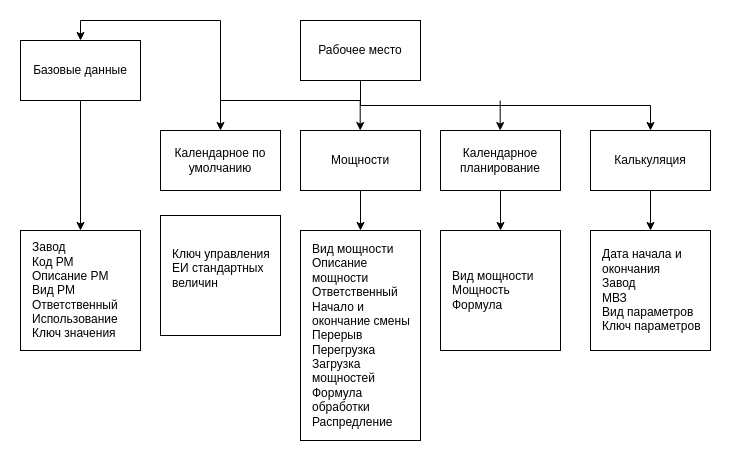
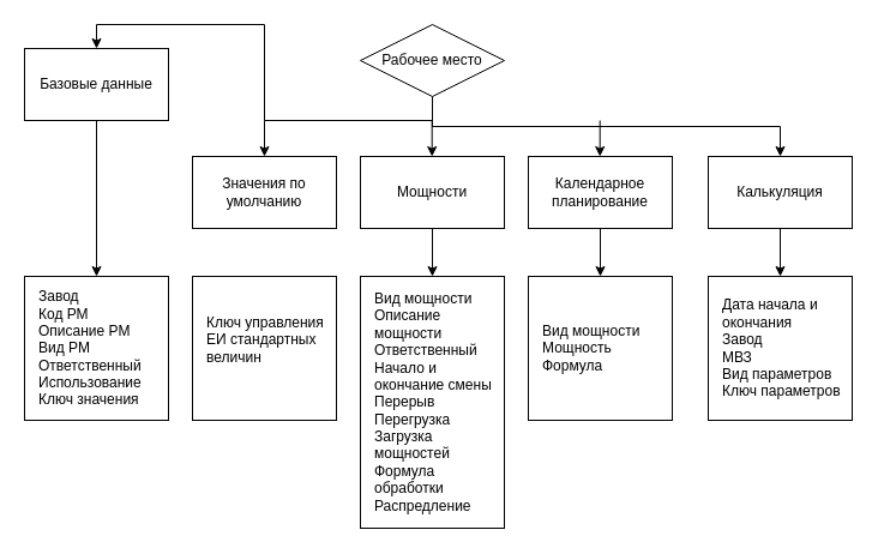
- <mxCell id="4" value="Рабочее место" style="rounded=0;whiteSpace=wrap;html=1;" parent="1" vertex="1"><mxGeometry x="300" y="20" width="120" height="60" as="geometry" /></mxCell>
+ <mxCell id="4" value="Рабочее место" style="rhombus;whiteSpace=wrap;html=1;" parent="1" vertex="1"><mxGeometry x="300" y="20" width="120" height="60" as="geometry" /></mxCell>
- <mxCell id="8" value="Календарное по умолчанию" style="rounded=0;whiteSpace=wrap;html=1;" vertex="1" parent="1"><mxGeometry x="160" y="130" width="120" height="60" as="geometry" /></mxCell>
+ <mxCell id="8" value="Значения по умолчанию" style="rounded=0;whiteSpace=wrap;html=1;" vertex="1" parent="1"><mxGeometry x="160" y="130" width="120" height="60" as="geometry" /></mxCell>
- <mxCell id="9" value="Ключ управления&lt;div&gt;ЕИ стандартных величин&lt;/div&gt;&lt;div&gt;&lt;br&gt;&lt;/div&gt;" style="rounded=0;whiteSpace=wrap;html=1;align=left;spacingLeft=10;" vertex="1" parent="1"><mxGeometry x="160" y="215" width="120" height="120" as="geometry" /></mxCell>
+ <mxCell id="9" value="Ключ управления&lt;div&gt;ЕИ стандартных величин&lt;/div&gt;&lt;div&gt;&lt;br&gt;&lt;/div&gt;" style="rounded=0;whiteSpace=wrap;html=1;align=left;spacingLeft=10;" vertex="1" parent="1"><mxGeometry x="160" y="230" width="120" height="120" as="geometry" /></mxCell>
